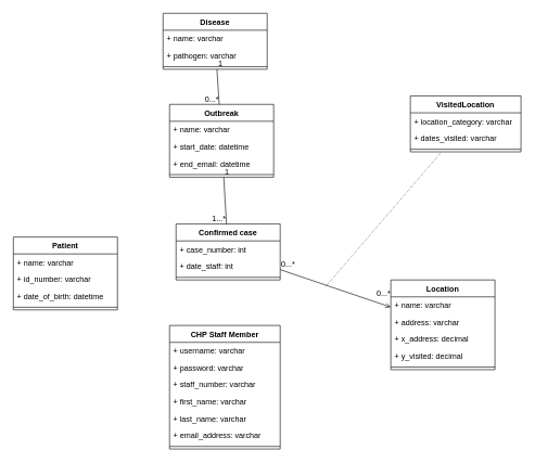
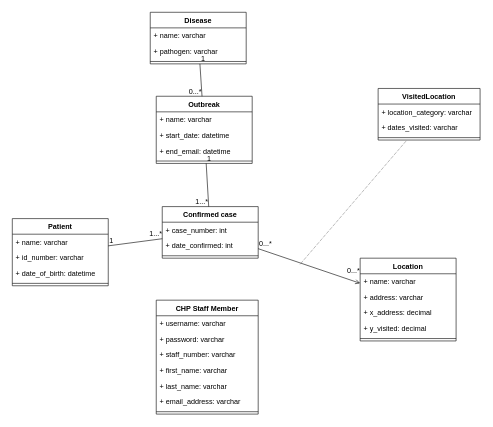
+ <mxCell id="34" value="" style="endArrow=none;html=1;rounded=0;" edge="1" parent="1" source="29" target="15"><mxGeometry relative="1" as="geometry"><mxPoint x="240" y="450" as="sourcePoint" /><mxPoint x="400" y="450" as="targetPoint" /></mxGeometry></mxCell>
+ <mxCell id="35" value="1" style="resizable=0;html=1;align=left;verticalAlign=bottom;" connectable="0" vertex="1" parent="34"><mxGeometry x="-1" relative="1" as="geometry" /></mxCell>
+ <mxCell id="36" value="1...*" style="resizable=0;html=1;align=right;verticalAlign=bottom;" connectable="0" vertex="1" parent="34"><mxGeometry x="1" relative="1" as="geometry" /></mxCell>
- <mxCell id="17" value="+ date_staff: int" style="text;strokeColor=none;fillColor=none;align=left;verticalAlign=top;spacingLeft=4;spacingRight=4;overflow=hidden;rotatable=0;points=[[0,0.5],[1,0.5]];portConstraint=eastwest;" vertex="1" parent="15"><mxGeometry y="52" width="160" height="26" as="geometry" /></mxCell>
+ <mxCell id="17" value="+ date_confirmed: int" style="text;strokeColor=none;fillColor=none;align=left;verticalAlign=top;spacingLeft=4;spacingRight=4;overflow=hidden;rotatable=0;points=[[0,0.5],[1,0.5]];portConstraint=eastwest;" vertex="1" parent="15"><mxGeometry y="52" width="160" height="26" as="geometry" /></mxCell>
